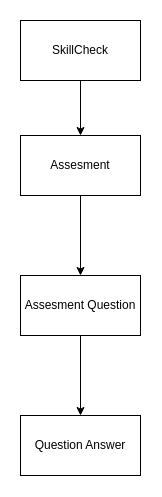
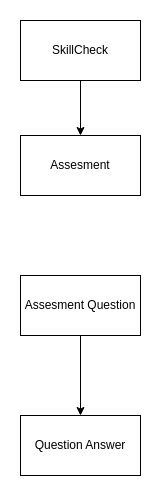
- <mxCell id="4" value="" style="edgeStyle=orthogonalEdgeStyle;rounded=0;orthogonalLoop=1;jettySize=auto;html=1;" edge="1" parent="1" source="5" target="7"><mxGeometry relative="1" as="geometry" /></mxCell>
